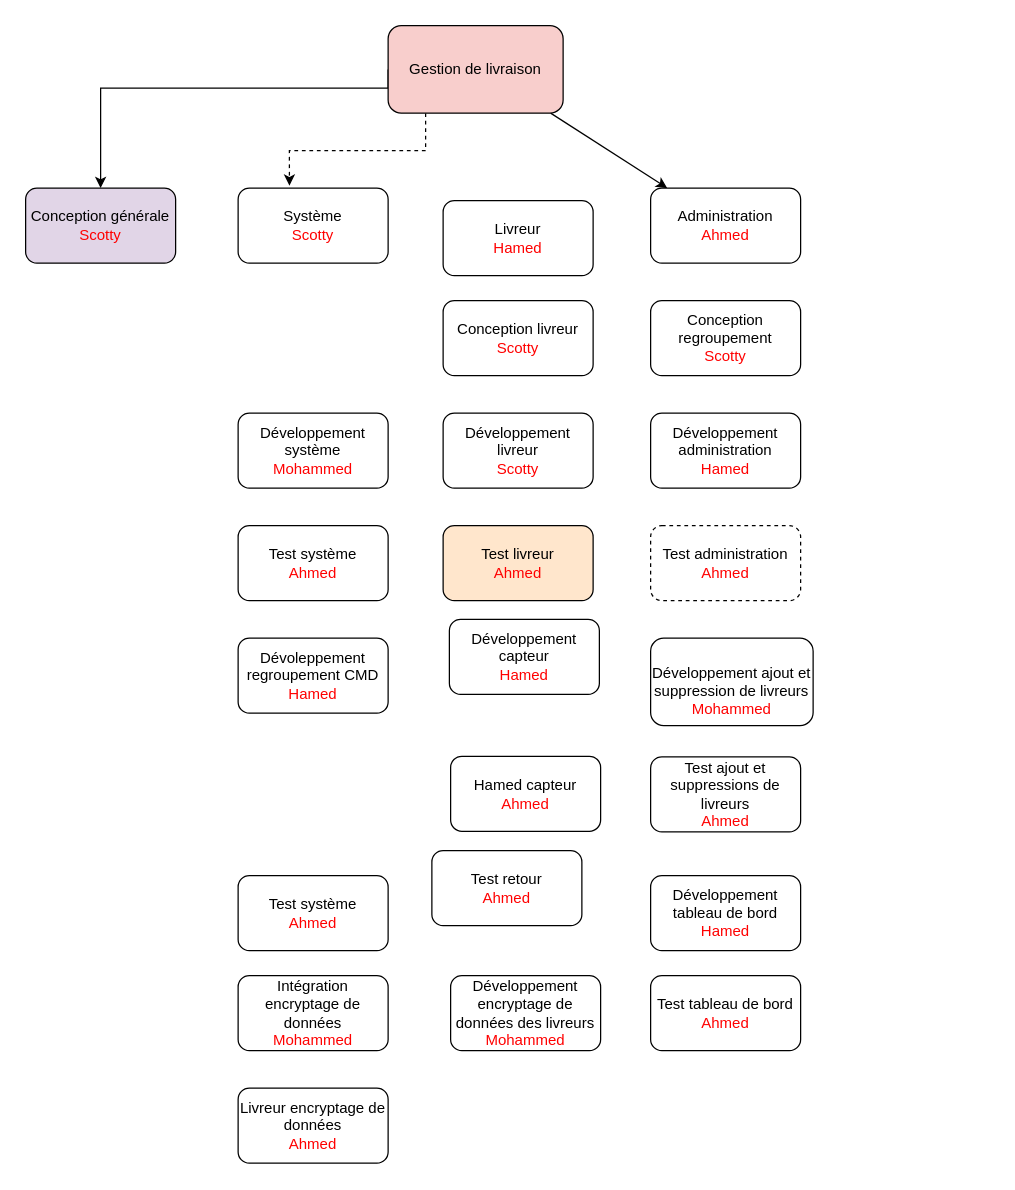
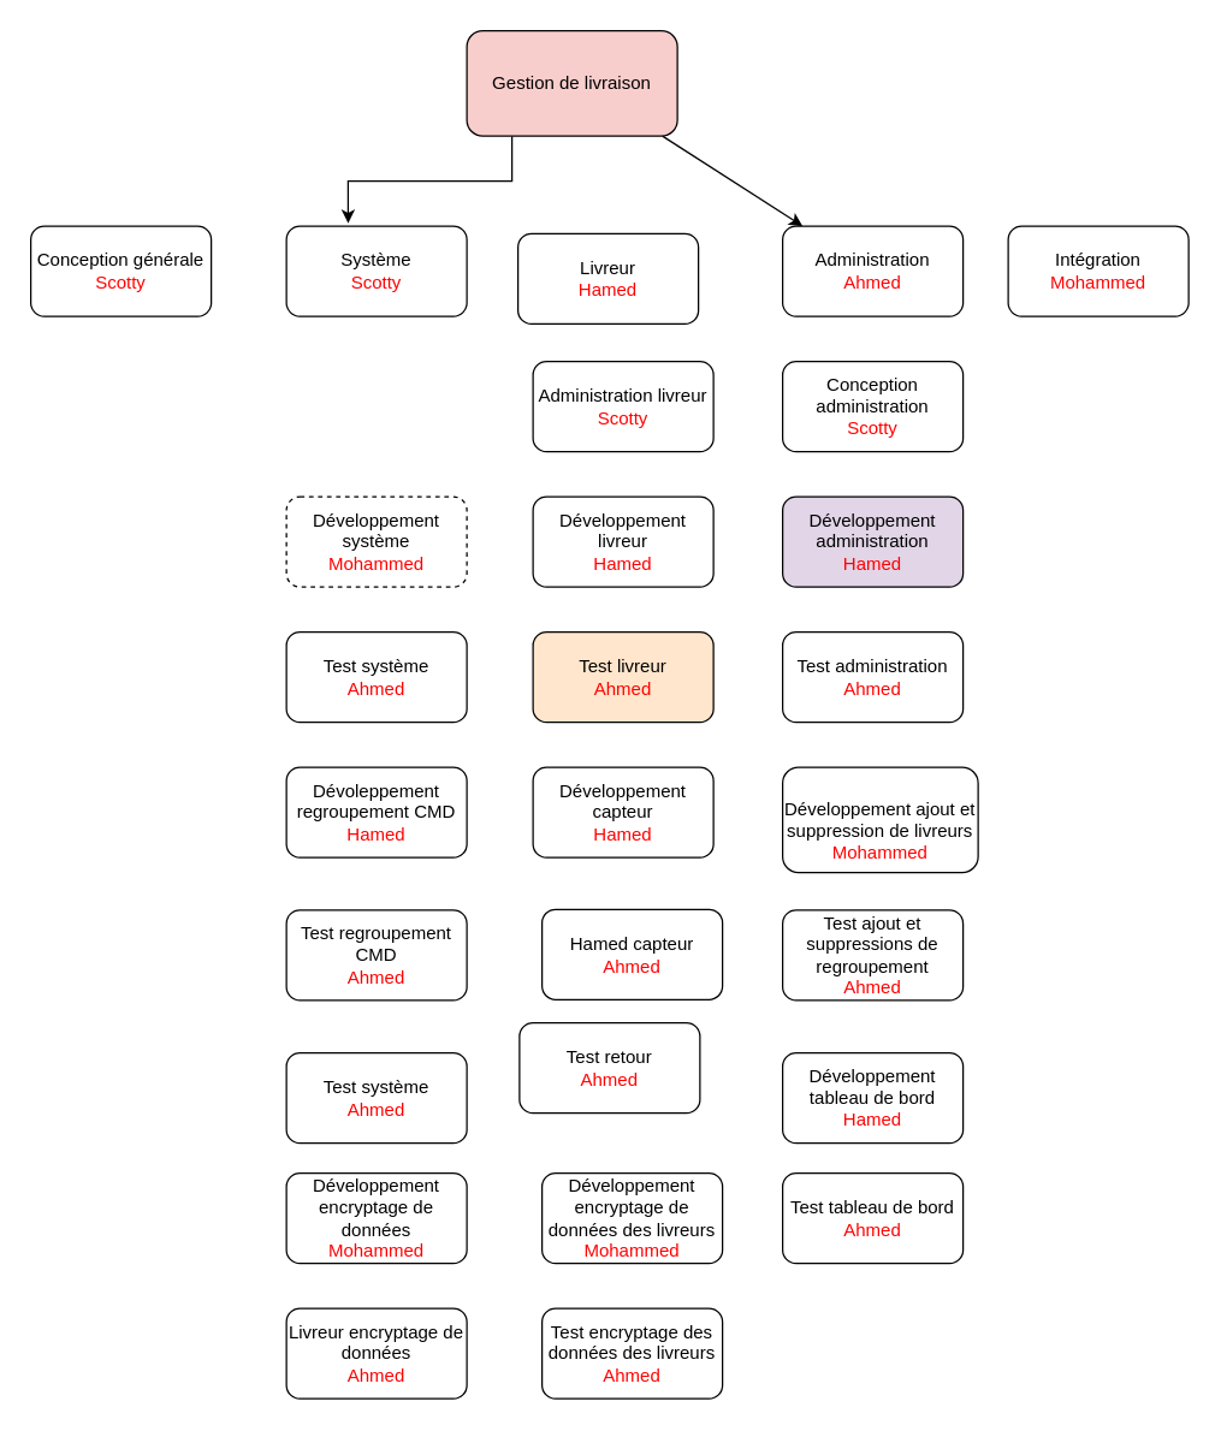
- <mxCell id="2" style="rounded=0;orthogonalLoop=1;jettySize=auto;html=1;exitX=0;exitY=0.5;exitDx=0;exitDy=0;entryX=0.5;entryY=0;entryDx=0;entryDy=0;edgeStyle=orthogonalEdgeStyle;" edge="1" parent="1" source="6" target="7"><mxGeometry relative="1" as="geometry"><Array as="points"><mxPoint x="280" y="70" /><mxPoint x="100" y="70" /></Array></mxGeometry></mxCell>
- <mxCell id="3" style="edgeStyle=orthogonalEdgeStyle;rounded=0;orthogonalLoop=1;jettySize=auto;html=1;entryX=0.342;entryY=-0.033;entryDx=0;entryDy=0;entryPerimeter=0;dashed=1;" edge="1" parent="1" source="6" target="8"><mxGeometry relative="1" as="geometry"><Array as="points"><mxPoint x="340" y="120" /><mxPoint x="231" y="120" /></Array></mxGeometry></mxCell>
+ <mxCell id="3" style="edgeStyle=orthogonalEdgeStyle;rounded=0;orthogonalLoop=1;jettySize=auto;html=1;entryX=0.342;entryY=-0.033;entryDx=0;entryDy=0;entryPerimeter=0;" edge="1" parent="1" source="6" target="8"><mxGeometry relative="1" as="geometry"><Array as="points"><mxPoint x="340" y="120" /><mxPoint x="231" y="120" /></Array></mxGeometry></mxCell>
- <mxCell id="7" value="&lt;div&gt;Conception générale&lt;/div&gt;&lt;div&gt;&lt;font color=&quot;#FF0000&quot;&gt;Scotty&lt;/font&gt;&lt;br&gt;&lt;/div&gt;" style="rounded=1;whiteSpace=wrap;html=1;fillColor=#e1d5e7;" vertex="1" parent="1"><mxGeometry x="20" y="150" width="120" height="60" as="geometry" /></mxCell>
+ <mxCell id="7" value="&lt;div&gt;Conception générale&lt;/div&gt;&lt;div&gt;&lt;font color=&quot;#FF0000&quot;&gt;Scotty&lt;/font&gt;&lt;br&gt;&lt;/div&gt;" style="rounded=1;whiteSpace=wrap;html=1;" vertex="1" parent="1"><mxGeometry x="20" y="150" width="120" height="60" as="geometry" /></mxCell>
+ <mxCell id="11" value="&lt;div&gt;Intégration&lt;/div&gt;&lt;div&gt;&lt;font color=&quot;#FF0000&quot;&gt;Mohammed&lt;/font&gt;&lt;br&gt;&lt;/div&gt;" style="rounded=1;whiteSpace=wrap;html=1;" vertex="1" parent="1"><mxGeometry x="670" y="150" width="120" height="60" as="geometry" /></mxCell>
- <mxCell id="9" value="&lt;div&gt;Livreur&lt;/div&gt;&lt;div&gt;&lt;font color=&quot;#FF0000&quot;&gt;Hamed&lt;/font&gt;&lt;br&gt;&lt;/div&gt;" style="rounded=1;whiteSpace=wrap;html=1;" vertex="1" parent="1"><mxGeometry x="354" y="160" width="120" height="60" as="geometry" /></mxCell>
+ <mxCell id="9" value="&lt;div&gt;Livreur&lt;/div&gt;&lt;div&gt;&lt;font color=&quot;#FF0000&quot;&gt;Hamed&lt;/font&gt;&lt;br&gt;&lt;/div&gt;" style="rounded=1;whiteSpace=wrap;html=1;" vertex="1" parent="1"><mxGeometry x="344" y="155" width="120" height="60" as="geometry" /></mxCell>
- <mxCell id="19" value="&lt;div&gt;Conception livreur&lt;/div&gt;&lt;div&gt;&lt;font color=&quot;#FF0000&quot;&gt;Scotty&lt;/font&gt;&lt;br&gt;&lt;/div&gt;" style="rounded=1;whiteSpace=wrap;html=1;" vertex="1" parent="1"><mxGeometry x="354" y="240" width="120" height="60" as="geometry" /></mxCell>
+ <mxCell id="19" value="&lt;div&gt;Administration livreur&lt;/div&gt;&lt;div&gt;&lt;font color=&quot;#FF0000&quot;&gt;Scotty&lt;/font&gt;&lt;br&gt;&lt;/div&gt;" style="rounded=1;whiteSpace=wrap;html=1;" vertex="1" parent="1"><mxGeometry x="354" y="240" width="120" height="60" as="geometry" /></mxCell>
- <mxCell id="27" value="&lt;div&gt;Conception regroupement&lt;/div&gt;&lt;div&gt;&lt;font color=&quot;#FF0000&quot;&gt;Scotty&lt;br&gt;&lt;/font&gt;&lt;/div&gt;" style="rounded=1;whiteSpace=wrap;html=1;" vertex="1" parent="1"><mxGeometry x="520" y="240" width="120" height="60" as="geometry" /></mxCell>
+ <mxCell id="27" value="&lt;div&gt;Conception administration&lt;/div&gt;&lt;div&gt;&lt;font color=&quot;#FF0000&quot;&gt;Scotty&lt;br&gt;&lt;/font&gt;&lt;/div&gt;" style="rounded=1;whiteSpace=wrap;html=1;" vertex="1" parent="1"><mxGeometry x="520" y="240" width="120" height="60" as="geometry" /></mxCell>
- <mxCell id="12" value="&lt;div&gt;Développement système&lt;/div&gt;&lt;div&gt;&lt;font color=&quot;#FF0000&quot;&gt;Mohammed&lt;/font&gt;&lt;br&gt;&lt;/div&gt;" style="rounded=1;whiteSpace=wrap;html=1;" vertex="1" parent="1"><mxGeometry x="190" y="330" width="120" height="60" as="geometry" /></mxCell>
+ <mxCell id="12" value="&lt;div&gt;Développement système&lt;/div&gt;&lt;div&gt;&lt;font color=&quot;#FF0000&quot;&gt;Mohammed&lt;/font&gt;&lt;br&gt;&lt;/div&gt;" style="rounded=1;whiteSpace=wrap;html=1;dashed=1;" vertex="1" parent="1"><mxGeometry x="190" y="330" width="120" height="60" as="geometry" /></mxCell>
- <mxCell id="20" value="&lt;div&gt;Développement livreur&lt;br&gt;&lt;/div&gt;&lt;div&gt;&lt;font color=&quot;#FF0000&quot;&gt;Scotty&lt;/font&gt;&lt;br&gt;&lt;/div&gt;" style="rounded=1;whiteSpace=wrap;html=1;" vertex="1" parent="1"><mxGeometry x="354" y="330" width="120" height="60" as="geometry" /></mxCell>
+ <mxCell id="20" value="&lt;div&gt;Développement livreur&lt;br&gt;&lt;/div&gt;&lt;div&gt;&lt;font color=&quot;#FF0000&quot;&gt;Hamed&lt;/font&gt;&lt;br&gt;&lt;/div&gt;" style="rounded=1;whiteSpace=wrap;html=1;" vertex="1" parent="1"><mxGeometry x="354" y="330" width="120" height="60" as="geometry" /></mxCell>
- <mxCell id="28" value="&lt;div&gt;Développement administration&lt;/div&gt;&lt;div&gt;&lt;font color=&quot;#FF0000&quot;&gt;Hamed&lt;br&gt;&lt;/font&gt;&lt;/div&gt;" style="rounded=1;whiteSpace=wrap;html=1;" vertex="1" parent="1"><mxGeometry x="520" y="330" width="120" height="60" as="geometry" /></mxCell>
+ <mxCell id="28" value="&lt;div&gt;Développement administration&lt;/div&gt;&lt;div&gt;&lt;font color=&quot;#FF0000&quot;&gt;Hamed&lt;br&gt;&lt;/font&gt;&lt;/div&gt;" style="rounded=1;whiteSpace=wrap;html=1;fillColor=#e1d5e7;" vertex="1" parent="1"><mxGeometry x="520" y="330" width="120" height="60" as="geometry" /></mxCell>
- <mxCell id="29" value="&lt;div&gt;Test administration&lt;/div&gt;&lt;div&gt;&lt;font color=&quot;#FF0000&quot;&gt;Ahmed&lt;/font&gt;&lt;br&gt;&lt;/div&gt;" style="rounded=1;whiteSpace=wrap;html=1;dashed=1;" vertex="1" parent="1"><mxGeometry x="520" y="420" width="120" height="60" as="geometry" /></mxCell>
+ <mxCell id="29" value="&lt;div&gt;Test administration&lt;/div&gt;&lt;div&gt;&lt;font color=&quot;#FF0000&quot;&gt;Ahmed&lt;/font&gt;&lt;br&gt;&lt;/div&gt;" style="rounded=1;whiteSpace=wrap;html=1;" vertex="1" parent="1"><mxGeometry x="520" y="420" width="120" height="60" as="geometry" /></mxCell>
- <mxCell id="22" value="&lt;div&gt;Développement capteur&lt;/div&gt;&lt;div&gt;&lt;font color=&quot;#FF0000&quot;&gt;Hamed&lt;br&gt;&lt;/font&gt;&lt;/div&gt;" style="rounded=1;whiteSpace=wrap;html=1;" vertex="1" parent="1"><mxGeometry x="359" y="495" width="120" height="60" as="geometry" /></mxCell>
+ <mxCell id="22" value="&lt;div&gt;Développement capteur&lt;/div&gt;&lt;div&gt;&lt;font color=&quot;#FF0000&quot;&gt;Hamed&lt;br&gt;&lt;/font&gt;&lt;/div&gt;" style="rounded=1;whiteSpace=wrap;html=1;" vertex="1" parent="1"><mxGeometry x="354" y="510" width="120" height="60" as="geometry" /></mxCell>
+ <mxCell id="15" value="&lt;div&gt;Test regroupement CMD&lt;/div&gt;&lt;div&gt;&lt;font color=&quot;#FF0000&quot;&gt;Ahmed&lt;/font&gt;&lt;br&gt;&lt;/div&gt;" style="rounded=1;whiteSpace=wrap;html=1;" vertex="1" parent="1"><mxGeometry x="190" y="605" width="120" height="60" as="geometry" /></mxCell>
- <mxCell id="31" value="&lt;div&gt;Test ajout et suppressions de livreurs&lt;/div&gt;&lt;div&gt;&lt;font color=&quot;#FF0000&quot;&gt;Ahmed&lt;/font&gt;&lt;br&gt;&lt;/div&gt;" style="rounded=1;whiteSpace=wrap;html=1;" vertex="1" parent="1"><mxGeometry x="520" y="605" width="120" height="60" as="geometry" /></mxCell>
+ <mxCell id="31" value="&lt;div&gt;Test ajout et suppressions de regroupement&lt;/div&gt;&lt;div&gt;&lt;font color=&quot;#FF0000&quot;&gt;Ahmed&lt;/font&gt;&lt;br&gt;&lt;/div&gt;" style="rounded=1;whiteSpace=wrap;html=1;" vertex="1" parent="1"><mxGeometry x="520" y="605" width="120" height="60" as="geometry" /></mxCell>
- <mxCell id="17" value="&lt;div&gt;Intégration encryptage de données&lt;/div&gt;&lt;div&gt;&lt;font color=&quot;#FF0000&quot;&gt;Mohammed&lt;/font&gt;&lt;br&gt;&lt;/div&gt;" style="rounded=1;whiteSpace=wrap;html=1;" vertex="1" parent="1"><mxGeometry x="190" y="780" width="120" height="60" as="geometry" /></mxCell>
+ <mxCell id="17" value="&lt;div&gt;Développement encryptage de données&lt;/div&gt;&lt;div&gt;&lt;font color=&quot;#FF0000&quot;&gt;Mohammed&lt;/font&gt;&lt;br&gt;&lt;/div&gt;" style="rounded=1;whiteSpace=wrap;html=1;" vertex="1" parent="1"><mxGeometry x="190" y="780" width="120" height="60" as="geometry" /></mxCell>
+ <mxCell id="26" value="&lt;div&gt;Test encryptage des données des livreurs&lt;/div&gt;&lt;div&gt;&lt;font color=&quot;#FF0000&quot;&gt;Ahmed&lt;br&gt;&lt;/font&gt;&lt;/div&gt;" style="rounded=1;whiteSpace=wrap;html=1;" vertex="1" parent="1"><mxGeometry x="360" y="870" width="120" height="60" as="geometry" /></mxCell>
